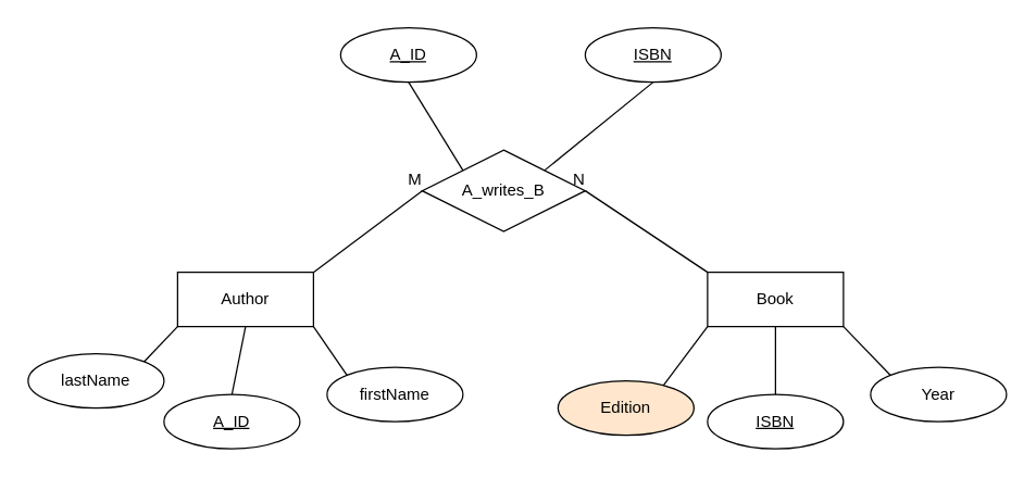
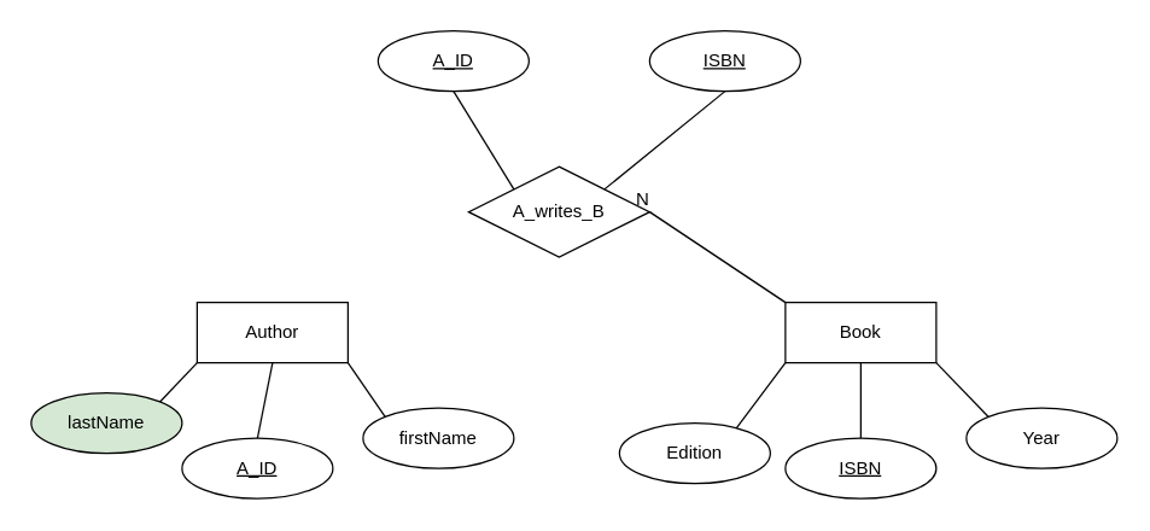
- <mxCell id="13" value="" style="endArrow=none;html=1;rounded=0;exitX=1;exitY=0;exitDx=0;exitDy=0;entryX=0;entryY=0.5;entryDx=0;entryDy=0;" edge="1" parent="1" source="3" target="9"><mxGeometry relative="1" as="geometry"><mxPoint x="320" y="420" as="sourcePoint" /><mxPoint x="480" y="420" as="targetPoint" /></mxGeometry></mxCell>
- <mxCell id="14" value="M" style="resizable=0;html=1;align=right;verticalAlign=bottom;" connectable="0" vertex="1" parent="13"><mxGeometry x="1" relative="1" as="geometry" /></mxCell>
- <mxCell id="18" value="lastName" style="ellipse;whiteSpace=wrap;html=1;align=center;" vertex="1" parent="1"><mxGeometry x="20" y="260" width="100" height="40" as="geometry" /></mxCell>
+ <mxCell id="18" value="lastName" style="ellipse;whiteSpace=wrap;html=1;align=center;fillColor=#d5e8d4;" vertex="1" parent="1"><mxGeometry x="20" y="260" width="100" height="40" as="geometry" /></mxCell>
- <mxCell id="24" value="Edition" style="ellipse;whiteSpace=wrap;html=1;align=center;fillColor=#ffe6cc;" vertex="1" parent="1"><mxGeometry x="410" y="280" width="100" height="40" as="geometry" /></mxCell>
+ <mxCell id="24" value="Edition" style="ellipse;whiteSpace=wrap;html=1;align=center;" vertex="1" parent="1"><mxGeometry x="410" y="280" width="100" height="40" as="geometry" /></mxCell>
